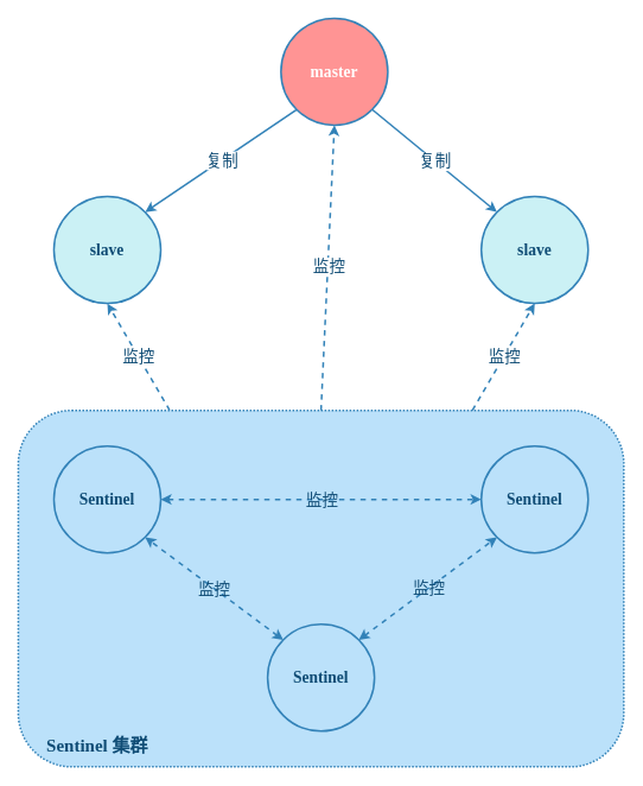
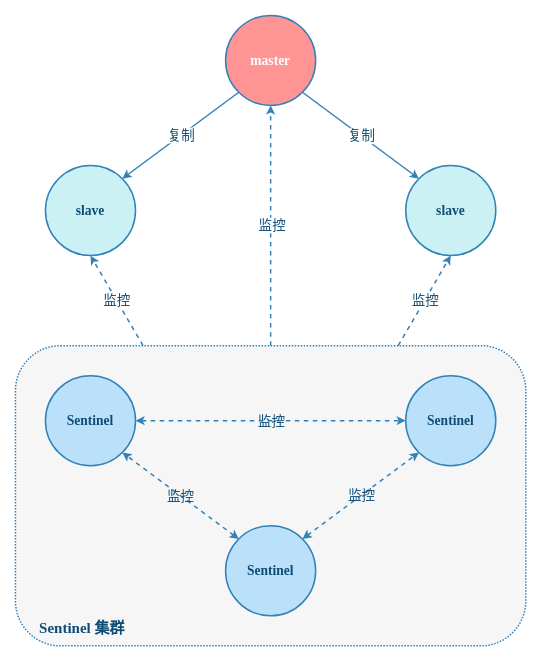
- <mxCell id="13" value="master" style="ellipse;whiteSpace=wrap;html=1;aspect=fixed;rounded=1;shadow=0;labelBackgroundColor=none;strokeColor=#3282B8;strokeWidth=2;align=center;verticalAlign=middle;fontFamily=Comic Sans MS;fontSize=18;fontColor=#FFFFFF;fillColor=#FF9494;fontStyle=1" vertex="1" parent="1"><mxGeometry x="315" y="20" width="120" height="120" as="geometry" /></mxCell>
+ <mxCell id="13" value="master" style="ellipse;whiteSpace=wrap;html=1;aspect=fixed;rounded=1;shadow=0;labelBackgroundColor=none;strokeColor=#3282B8;strokeWidth=2;align=center;verticalAlign=middle;fontFamily=Comic Sans MS;fontSize=18;fontColor=#FFFFFF;fillColor=#FF9494;fontStyle=1" vertex="1" parent="1"><mxGeometry x="300" y="20" width="120" height="120" as="geometry" /></mxCell>
- <mxCell id="2" value="Sentinel 集群" style="rounded=1;whiteSpace=wrap;html=1;strokeColor=#3282B8;fillColor=#bbe1fa;fontFamily=Comic Sans MS;fontStyle=1;container=0;fontColor=#0F4C75;shadow=0;fontSize=20;strokeWidth=2;dashed=1;dashPattern=1 1;align=left;verticalAlign=bottom;spacingLeft=30;spacingBottom=10;" vertex="1" parent="1"><mxGeometry x="20" y="460" width="680" height="400" as="geometry" /></mxCell>
+ <mxCell id="2" value="Sentinel 集群" style="rounded=1;whiteSpace=wrap;html=1;strokeColor=#3282B8;fillColor=#F6F6F6;fontFamily=Comic Sans MS;fontStyle=1;container=0;fontColor=#0F4C75;shadow=0;fontSize=20;strokeWidth=2;dashed=1;dashPattern=1 1;align=left;verticalAlign=bottom;spacingLeft=30;spacingBottom=10;" vertex="1" parent="1"><mxGeometry x="20" y="460" width="680" height="400" as="geometry" /></mxCell>
